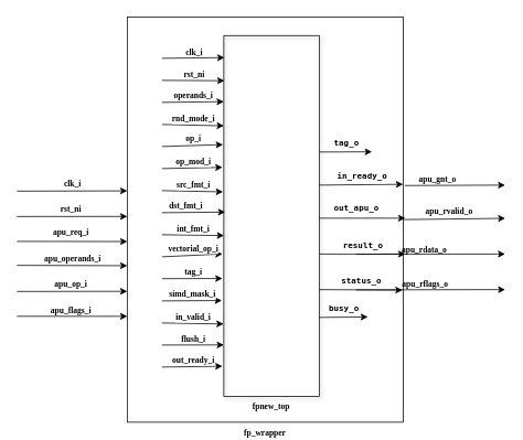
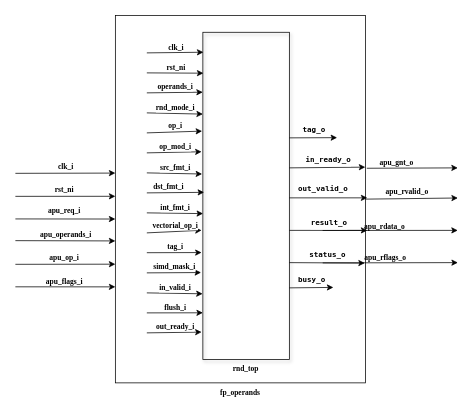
- <mxCell id="60" value="&lt;div style=&quot;background-color: rgb(255, 255, 255); font-family: &amp;quot;Droid Sans Mono&amp;quot;, &amp;quot;monospace&amp;quot;, monospace; font-size: 10px; line-height: 19px; white-space: pre;&quot;&gt;&lt;div style=&quot;font-size: 10px;&quot;&gt;&lt;span style=&quot;font-size: 10px;&quot;&gt;out_apu_o&lt;/span&gt;&lt;/div&gt;&lt;/div&gt;" style="edgeLabel;resizable=0;html=1;;align=center;verticalAlign=bottom;fontColor=#000000;fontSize=10;container=0;fontStyle=1" connectable="0" vertex="1" parent="2"><mxGeometry x="410.001" y="250.002" as="geometry"><mxPoint x="-1" y="-8" as="offset" /></mxGeometry></mxCell>
+ <mxCell id="60" value="&lt;div style=&quot;background-color: rgb(255, 255, 255); font-family: &amp;quot;Droid Sans Mono&amp;quot;, &amp;quot;monospace&amp;quot;, monospace; font-size: 10px; line-height: 19px; white-space: pre;&quot;&gt;&lt;div style=&quot;font-size: 10px;&quot;&gt;&lt;span style=&quot;font-size: 10px;&quot;&gt;out_valid_o&lt;/span&gt;&lt;/div&gt;&lt;/div&gt;" style="edgeLabel;resizable=0;html=1;;align=center;verticalAlign=bottom;fontColor=#000000;fontSize=10;container=0;fontStyle=1" connectable="0" vertex="1" parent="2"><mxGeometry x="410.001" y="250.002" as="geometry"><mxPoint x="-1" y="-8" as="offset" /></mxGeometry></mxCell>
- <mxCell id="48" value="fpnew_top" style="rounded=0;whiteSpace=wrap;direction=south;verticalAlign=top;labelPosition=center;verticalLabelPosition=bottom;align=center;glass=0;shadow=1;treeMoving=1;absoluteArcSize=1;points=[[0,0,0,0,0],[0,0.25,0,0,0],[0,0.5,0,0,0],[0,0.75,0,0,0],[0,1,0,0,0],[0.25,0,0,0,0],[0.25,1,0,0,0],[0.5,0,0,0,0],[0.5,1,0,0,0],[0.75,0,0,0,0],[0.75,1,0,0,0],[1,0,0,0,0],[1,0.25,0,0,0],[1,0.5,0,0,0],[1,0.75,0,0,0],[1,1,0,0,0]];fillColor=none;allowArrows=0;collapsible=1;container=0;connectable=1;fontColor=#000000;fontSize=10;html=1;labelBorderColor=none;textShadow=0;fontFamily=Times New Roman;fontStyle=1" parent="2" vertex="1"><mxGeometry x="250" y="22.53" width="115.3" height="436.44" as="geometry"><mxRectangle x="773" y="90" width="130" height="40" as="alternateBounds" /></mxGeometry></mxCell>
+ <mxCell id="48" value="rnd_top" style="rounded=0;whiteSpace=wrap;direction=south;verticalAlign=top;labelPosition=center;verticalLabelPosition=bottom;align=center;glass=0;shadow=1;treeMoving=1;absoluteArcSize=1;points=[[0,0,0,0,0],[0,0.25,0,0,0],[0,0.5,0,0,0],[0,0.75,0,0,0],[0,1,0,0,0],[0.25,0,0,0,0],[0.25,1,0,0,0],[0.5,0,0,0,0],[0.5,1,0,0,0],[0.75,0,0,0,0],[0.75,1,0,0,0],[1,0,0,0,0],[1,0.25,0,0,0],[1,0.5,0,0,0],[1,0.75,0,0,0],[1,1,0,0,0]];fillColor=none;allowArrows=0;collapsible=1;container=0;connectable=1;fontColor=#000000;fontSize=10;html=1;labelBorderColor=none;textShadow=0;fontFamily=Times New Roman;fontStyle=1" parent="2" vertex="1"><mxGeometry x="250" y="22.53" width="115.3" height="436.44" as="geometry"><mxRectangle x="773" y="90" width="130" height="40" as="alternateBounds" /></mxGeometry></mxCell>
- <mxCell id="3" value="fp_wrapper" style="rounded=0;direction=south;verticalAlign=top;labelPosition=center;verticalLabelPosition=bottom;align=center;fillColor=none;strokeColor=#000000;fontSize=10;labelBorderColor=none;labelBackgroundColor=none;fontFamily=Times New Roman;textShadow=0;whiteSpace=wrap;fontColor=#000000;html=1;container=0;fontStyle=1;movable=0;resizable=0;rotatable=0;deletable=0;editable=0;locked=1;connectable=0;" parent="2" vertex="1"><mxGeometry x="133.306" width="333.581" height="490.0" as="geometry" /></mxCell>
+ <mxCell id="3" value="fp_operands" style="rounded=0;direction=south;verticalAlign=top;labelPosition=center;verticalLabelPosition=bottom;align=center;fillColor=none;strokeColor=#000000;fontSize=10;labelBorderColor=none;labelBackgroundColor=none;fontFamily=Times New Roman;textShadow=0;whiteSpace=wrap;fontColor=#000000;html=1;container=0;fontStyle=1;movable=0;resizable=0;rotatable=0;deletable=0;editable=0;locked=1;connectable=0;" parent="2" vertex="1"><mxGeometry x="133.306" width="333.581" height="490.0" as="geometry" /></mxCell>
